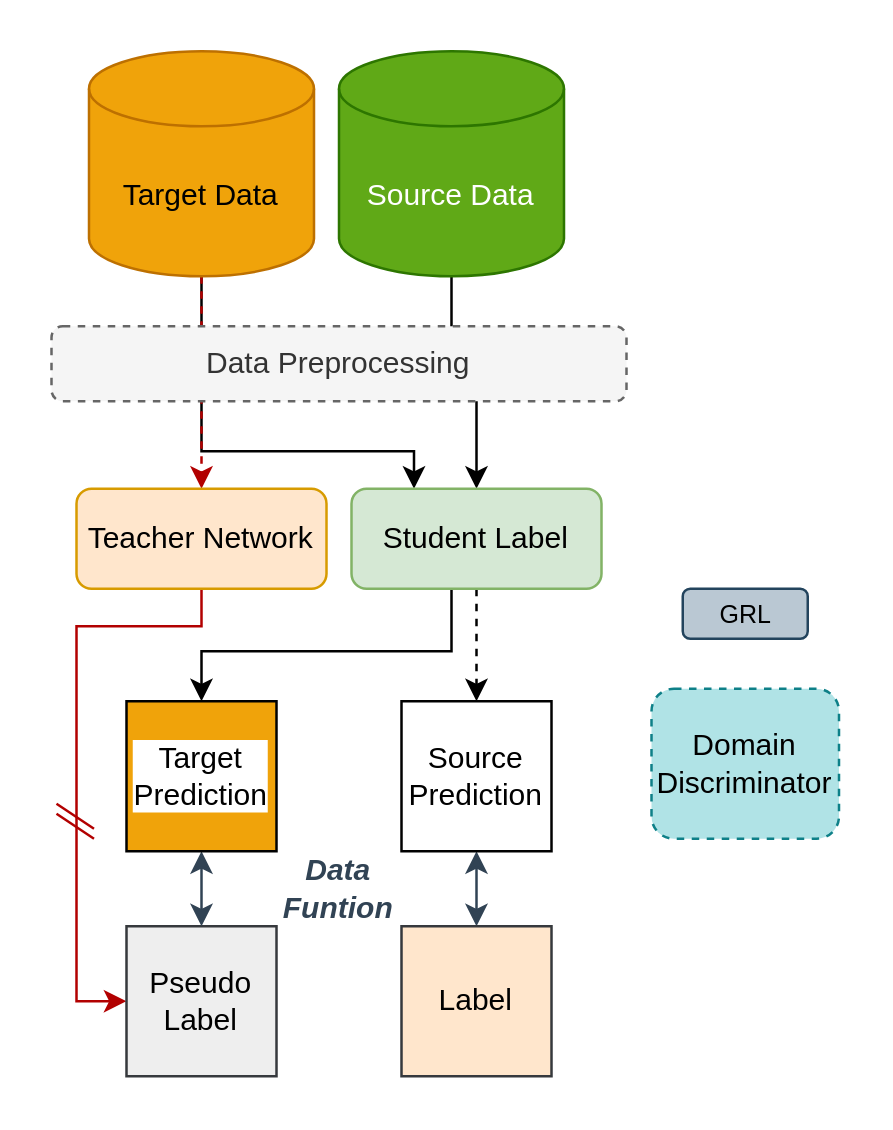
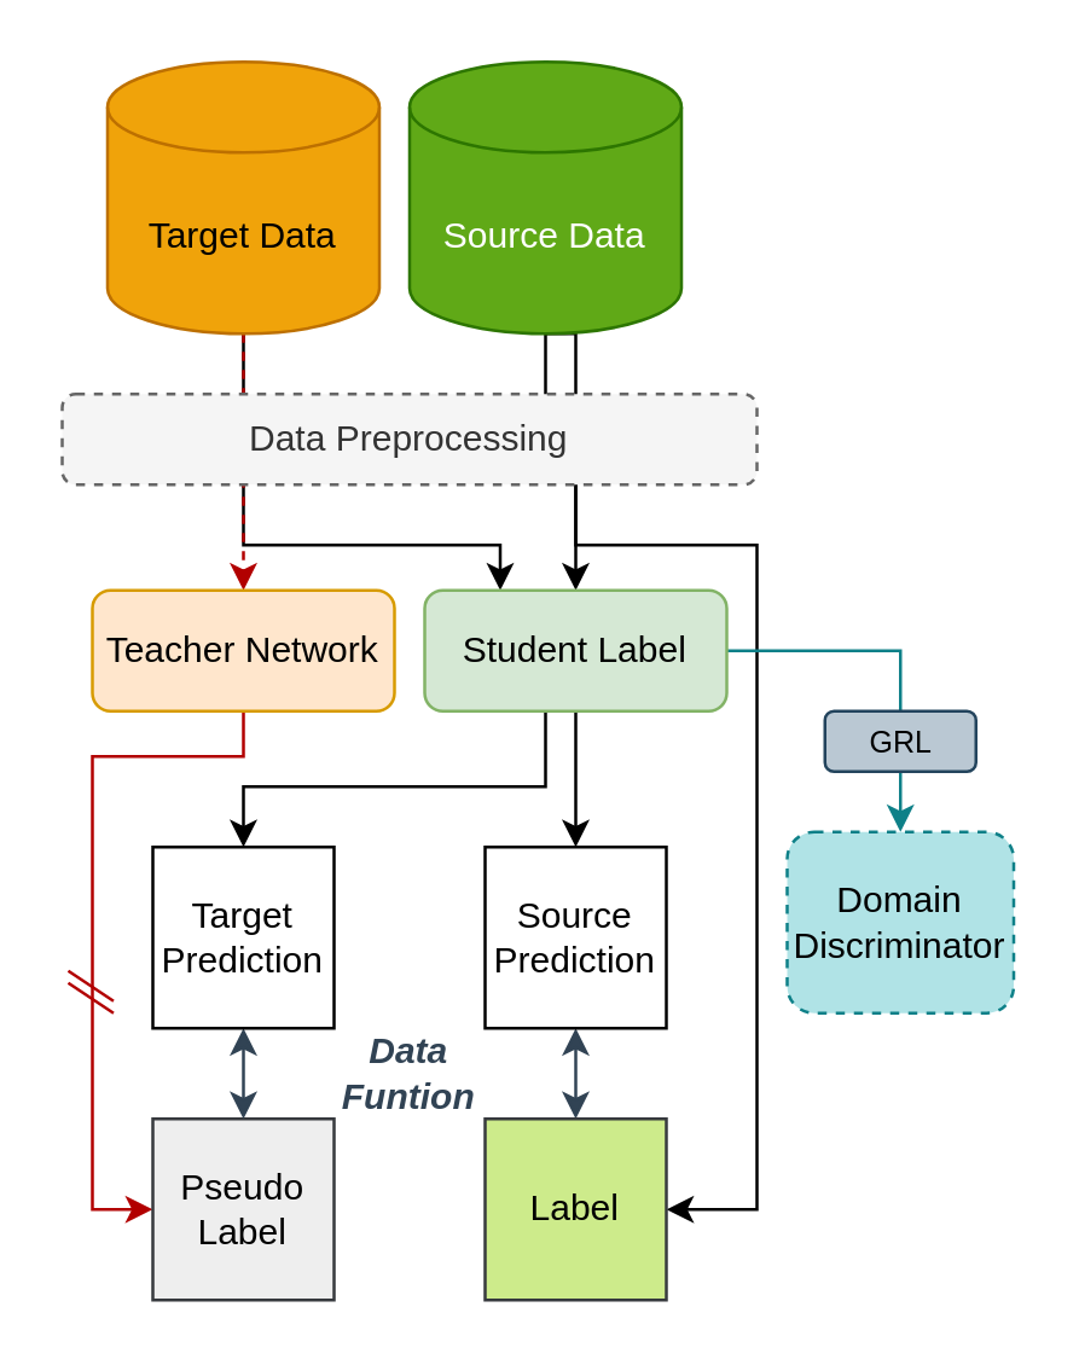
+ <mxCell id="12" style="edgeStyle=orthogonalEdgeStyle;rounded=0;orthogonalLoop=1;jettySize=auto;html=1;exitX=1;exitY=0.5;exitDx=0;exitDy=0;entryX=0.5;entryY=0;entryDx=0;entryDy=0;fillColor=#b0e3e6;strokeColor=#0e8088;" parent="1" source="13" target="25" edge="1"><mxGeometry relative="1" as="geometry" /></mxCell>
- <mxCell id="10" style="edgeStyle=orthogonalEdgeStyle;rounded=0;orthogonalLoop=1;jettySize=auto;html=1;exitX=0.5;exitY=1;exitDx=0;exitDy=0;entryX=0.5;entryY=0;entryDx=0;entryDy=0;dashed=1;" parent="1" source="13" target="21" edge="1"><mxGeometry relative="1" as="geometry" /></mxCell>
+ <mxCell id="10" style="edgeStyle=orthogonalEdgeStyle;rounded=0;orthogonalLoop=1;jettySize=auto;html=1;exitX=0.5;exitY=1;exitDx=0;exitDy=0;entryX=0.5;entryY=0;entryDx=0;entryDy=0;" parent="1" source="13" target="21" edge="1"><mxGeometry relative="1" as="geometry" /></mxCell>
- <mxCell id="23" value="&lt;div&gt;Target&lt;/div&gt;&lt;div&gt;Prediction&lt;/div&gt;" style="rounded=0;whiteSpace=wrap;html=1;aspect=fixed;labelBackgroundColor=default;fillStyle=solid;fillColor=#f0a30a;" parent="1" vertex="1"><mxGeometry x="50" y="280" width="60" height="60" as="geometry" /></mxCell>
+ <mxCell id="23" value="&lt;div&gt;Target&lt;/div&gt;&lt;div&gt;Prediction&lt;/div&gt;" style="rounded=0;whiteSpace=wrap;html=1;aspect=fixed;labelBackgroundColor=default;fillStyle=solid;" parent="1" vertex="1"><mxGeometry x="50" y="280" width="60" height="60" as="geometry" /></mxCell>
+ <mxCell id="4" style="edgeStyle=orthogonalEdgeStyle;rounded=0;orthogonalLoop=1;jettySize=auto;html=1;exitX=0.5;exitY=1;exitDx=0;exitDy=0;exitPerimeter=0;entryX=1;entryY=0.5;entryDx=0;entryDy=0;" parent="1" source="5" target="24" edge="1"><mxGeometry relative="1" as="geometry"><Array as="points"><mxPoint x="190" y="180" /><mxPoint x="250" y="180" /><mxPoint x="250" y="400" /></Array></mxGeometry></mxCell>
- <mxCell id="24" value="&lt;div&gt;Label&lt;/div&gt;" style="rounded=0;whiteSpace=wrap;html=1;aspect=fixed;fillColor=#ffe6cc;strokeColor=#36393d;" parent="1" vertex="1"><mxGeometry x="160" y="370" width="60" height="60" as="geometry" /></mxCell>
+ <mxCell id="24" value="&lt;div&gt;Label&lt;/div&gt;" style="rounded=0;whiteSpace=wrap;html=1;aspect=fixed;fillColor=#cdeb8b;strokeColor=#36393d;" parent="1" vertex="1"><mxGeometry x="160" y="370" width="60" height="60" as="geometry" /></mxCell>
